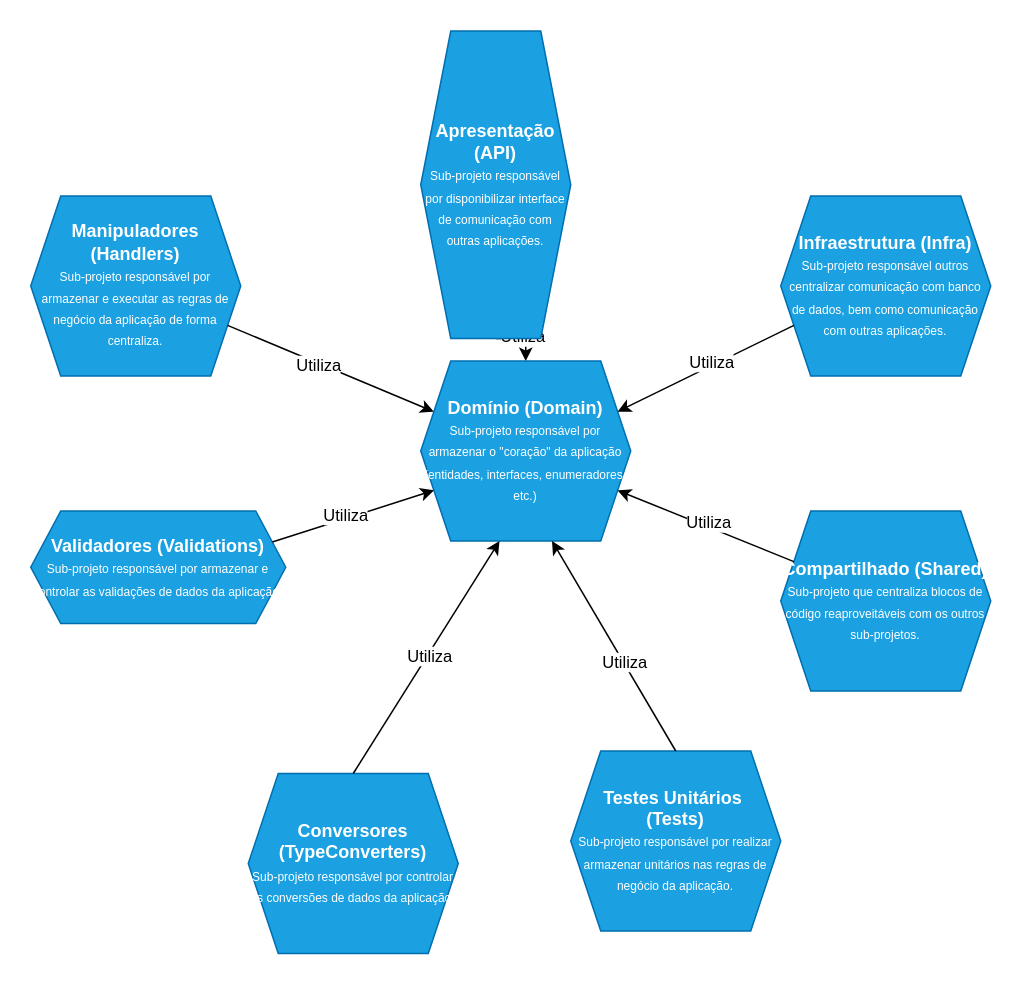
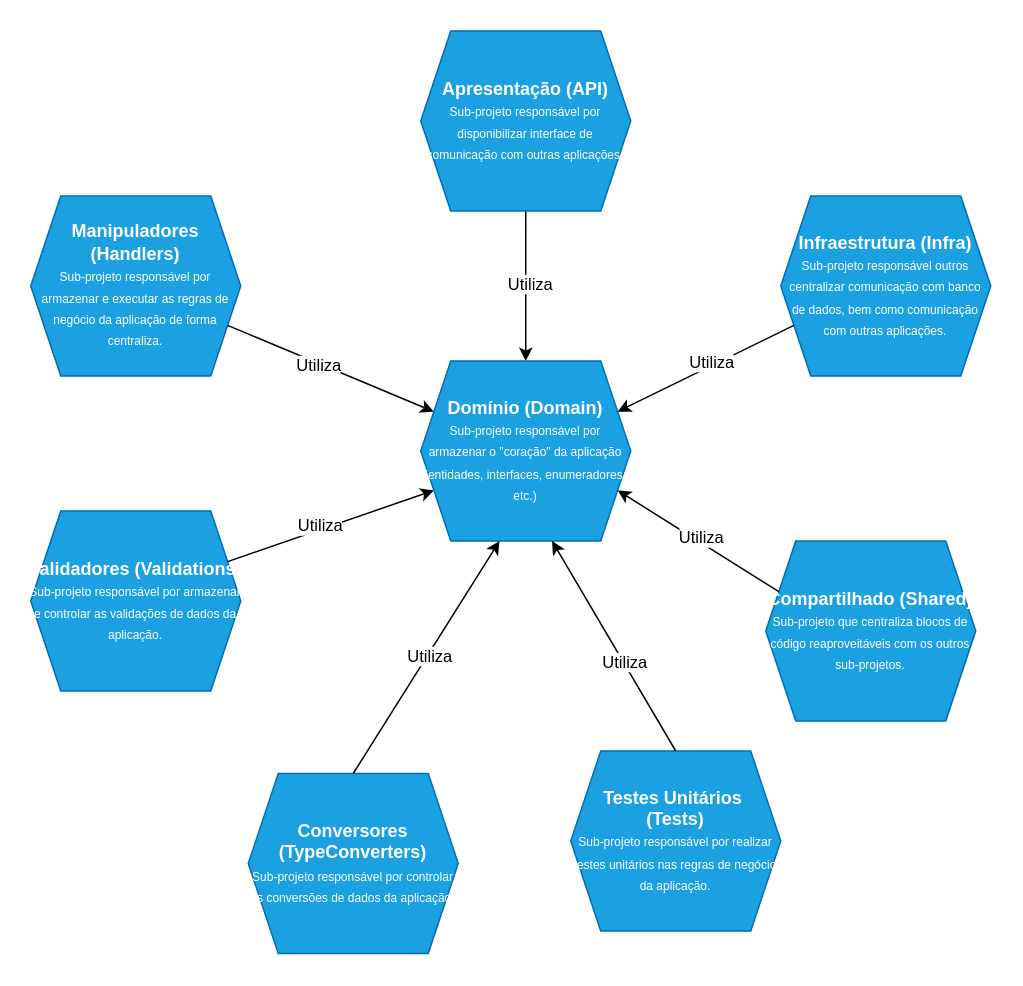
- <mxCell id="7" value="&lt;b&gt;Apresentação (API)&lt;/b&gt;&lt;div&gt;&lt;font style=&quot;font-size: 8px;&quot;&gt;Sub-projeto responsável por disponibilizar interface de comunicação com outras aplicações.&lt;/font&gt;&lt;/div&gt;" style="shape=hexagon;perimeter=hexagonPerimeter2;whiteSpace=wrap;html=1;fixedSize=1;fillColor=#1ba1e2;fontColor=#ffffff;strokeColor=#006EAF;" vertex="1" parent="1"><mxGeometry x="280" y="20" width="100" height="205" as="geometry" /></mxCell>
+ <mxCell id="7" value="&lt;b&gt;Apresentação (API)&lt;/b&gt;&lt;div&gt;&lt;font style=&quot;font-size: 8px;&quot;&gt;Sub-projeto responsável por disponibilizar interface de comunicação com outras aplicações.&lt;/font&gt;&lt;/div&gt;" style="shape=hexagon;perimeter=hexagonPerimeter2;whiteSpace=wrap;html=1;fixedSize=1;fillColor=#1ba1e2;fontColor=#ffffff;strokeColor=#006EAF;" vertex="1" parent="1"><mxGeometry x="280" y="20" width="140" height="120" as="geometry" /></mxCell>
- <mxCell id="9" value="&lt;b&gt;Validadores&amp;nbsp;&lt;span style=&quot;background-color: initial;&quot;&gt;(Validations)&lt;/span&gt;&lt;/b&gt;&lt;div&gt;&lt;span style=&quot;background-color: initial;&quot;&gt;&lt;font style=&quot;font-size: 8px;&quot;&gt;Sub-projeto responsável por armazenar e controlar as validações de dados da aplicação.&lt;/font&gt;&lt;/span&gt;&lt;/div&gt;" style="shape=hexagon;perimeter=hexagonPerimeter2;whiteSpace=wrap;html=1;fixedSize=1;fillColor=#1ba1e2;fontColor=#ffffff;strokeColor=#006EAF;" vertex="1" parent="1"><mxGeometry x="20" y="340" width="170" height="75" as="geometry" /></mxCell>
+ <mxCell id="9" value="&lt;b&gt;Validadores&amp;nbsp;&lt;span style=&quot;background-color: initial;&quot;&gt;(Validations)&lt;/span&gt;&lt;/b&gt;&lt;div&gt;&lt;span style=&quot;background-color: initial;&quot;&gt;&lt;font style=&quot;font-size: 8px;&quot;&gt;Sub-projeto responsável por armazenar e controlar as validações de dados da aplicação.&lt;/font&gt;&lt;/span&gt;&lt;/div&gt;" style="shape=hexagon;perimeter=hexagonPerimeter2;whiteSpace=wrap;html=1;fixedSize=1;fillColor=#1ba1e2;fontColor=#ffffff;strokeColor=#006EAF;" vertex="1" parent="1"><mxGeometry x="20" y="340" width="140" height="120" as="geometry" /></mxCell>
- <mxCell id="4" value="&lt;b&gt;Compartilhado&amp;nbsp;&lt;span style=&quot;background-color: initial;&quot;&gt;(Shared)&lt;/span&gt;&lt;/b&gt;&lt;div&gt;&lt;span style=&quot;background-color: initial;&quot;&gt;&lt;font style=&quot;font-size: 8px;&quot;&gt;Sub-projeto que centraliza blocos de código reaproveitáveis com os outros sub-projetos.&lt;/font&gt;&lt;/span&gt;&lt;/div&gt;" style="shape=hexagon;perimeter=hexagonPerimeter2;whiteSpace=wrap;html=1;fixedSize=1;fillColor=#1ba1e2;fontColor=#ffffff;strokeColor=#006EAF;" vertex="1" parent="1"><mxGeometry x="520" y="340" width="140" height="120" as="geometry" /></mxCell>
+ <mxCell id="4" value="&lt;b&gt;Compartilhado&amp;nbsp;&lt;span style=&quot;background-color: initial;&quot;&gt;(Shared)&lt;/span&gt;&lt;/b&gt;&lt;div&gt;&lt;span style=&quot;background-color: initial;&quot;&gt;&lt;font style=&quot;font-size: 8px;&quot;&gt;Sub-projeto que centraliza blocos de código reaproveitáveis com os outros sub-projetos.&lt;/font&gt;&lt;/span&gt;&lt;/div&gt;" style="shape=hexagon;perimeter=hexagonPerimeter2;whiteSpace=wrap;html=1;fixedSize=1;fillColor=#1ba1e2;fontColor=#ffffff;strokeColor=#006EAF;" vertex="1" parent="1"><mxGeometry x="510" y="360" width="140" height="120" as="geometry" /></mxCell>
- <mxCell id="10" value="&lt;b&gt;Testes Unitários&amp;nbsp;&lt;/b&gt;&lt;div&gt;&lt;b&gt;(Tests)&lt;/b&gt;&lt;/div&gt;&lt;div&gt;&lt;font style=&quot;font-size: 8px;&quot;&gt;Sub-projeto responsável por realizar armazenar unitários nas regras de negócio da aplicação.&lt;/font&gt;&lt;/div&gt;" style="shape=hexagon;perimeter=hexagonPerimeter2;whiteSpace=wrap;html=1;fixedSize=1;fillColor=#1ba1e2;fontColor=#ffffff;strokeColor=#006EAF;" vertex="1" parent="1"><mxGeometry x="380" y="500" width="140" height="120" as="geometry" /></mxCell>
+ <mxCell id="10" value="&lt;b&gt;Testes Unitários&amp;nbsp;&lt;/b&gt;&lt;div&gt;&lt;b&gt;(Tests)&lt;/b&gt;&lt;/div&gt;&lt;div&gt;&lt;font style=&quot;font-size: 8px;&quot;&gt;Sub-projeto responsável por realizar testes unitários nas regras de negócio da aplicação.&lt;/font&gt;&lt;/div&gt;" style="shape=hexagon;perimeter=hexagonPerimeter2;whiteSpace=wrap;html=1;fixedSize=1;fillColor=#1ba1e2;fontColor=#ffffff;strokeColor=#006EAF;" vertex="1" parent="1"><mxGeometry x="380" y="500" width="140" height="120" as="geometry" /></mxCell>
